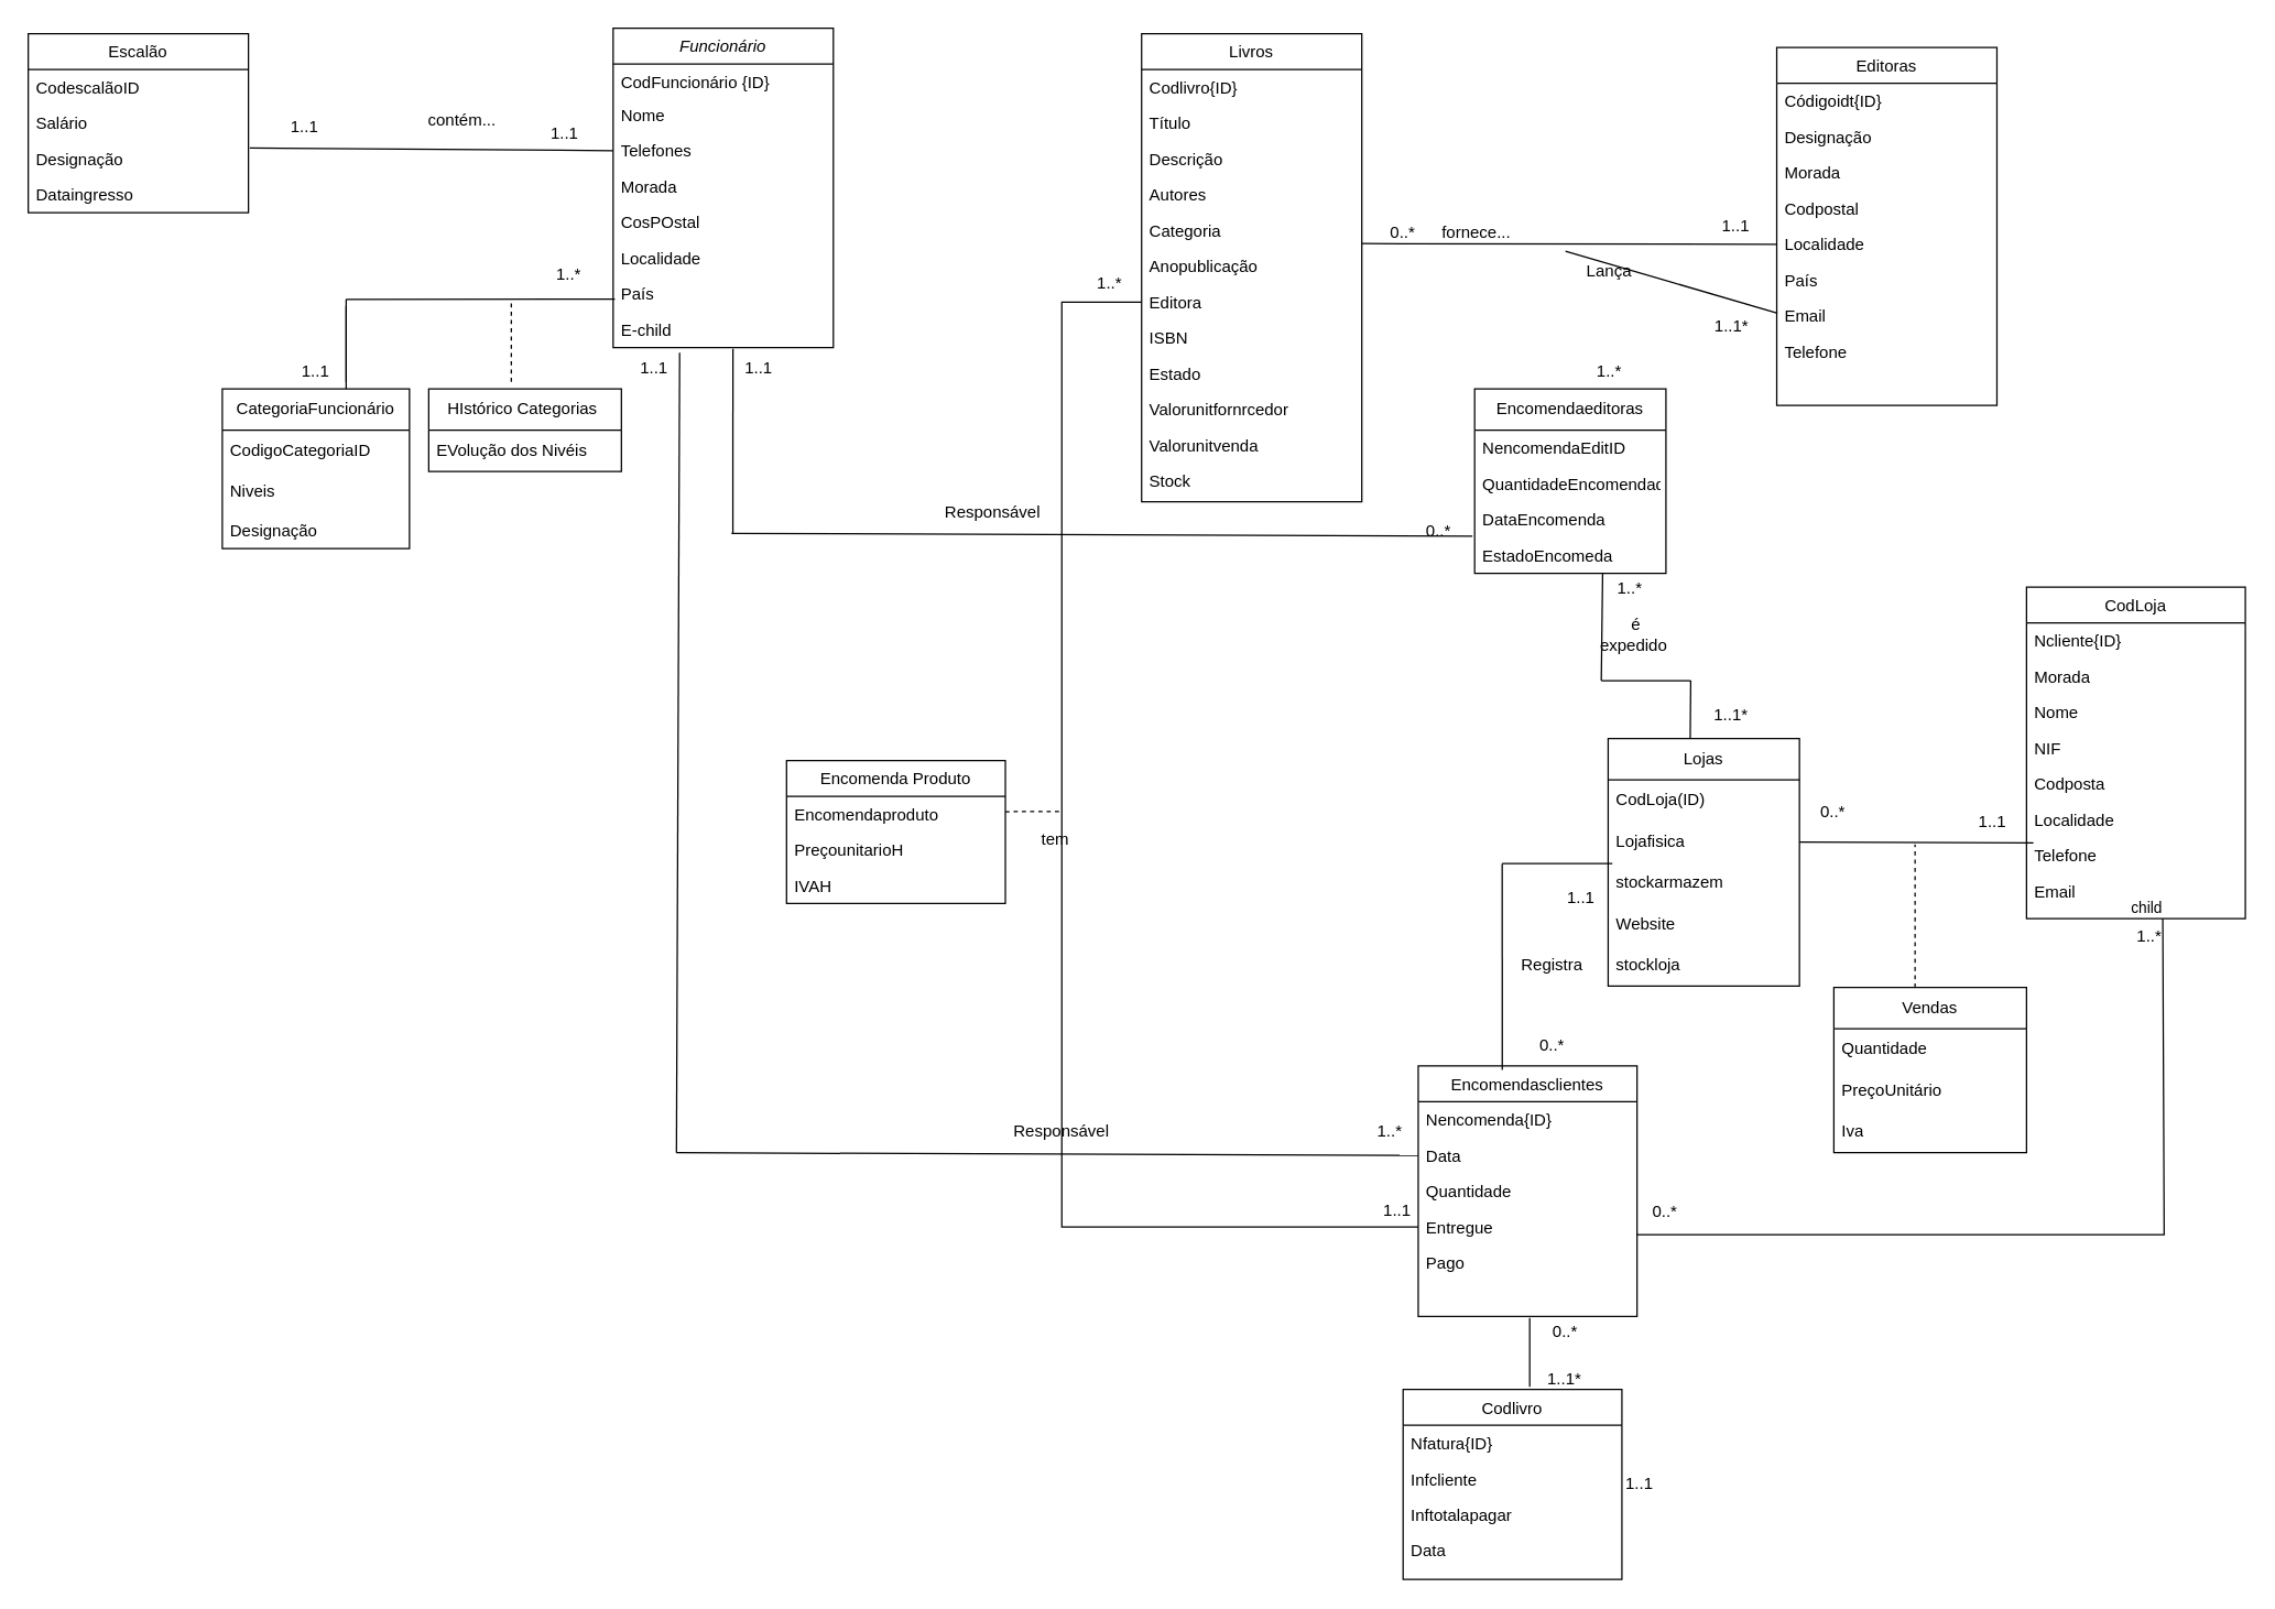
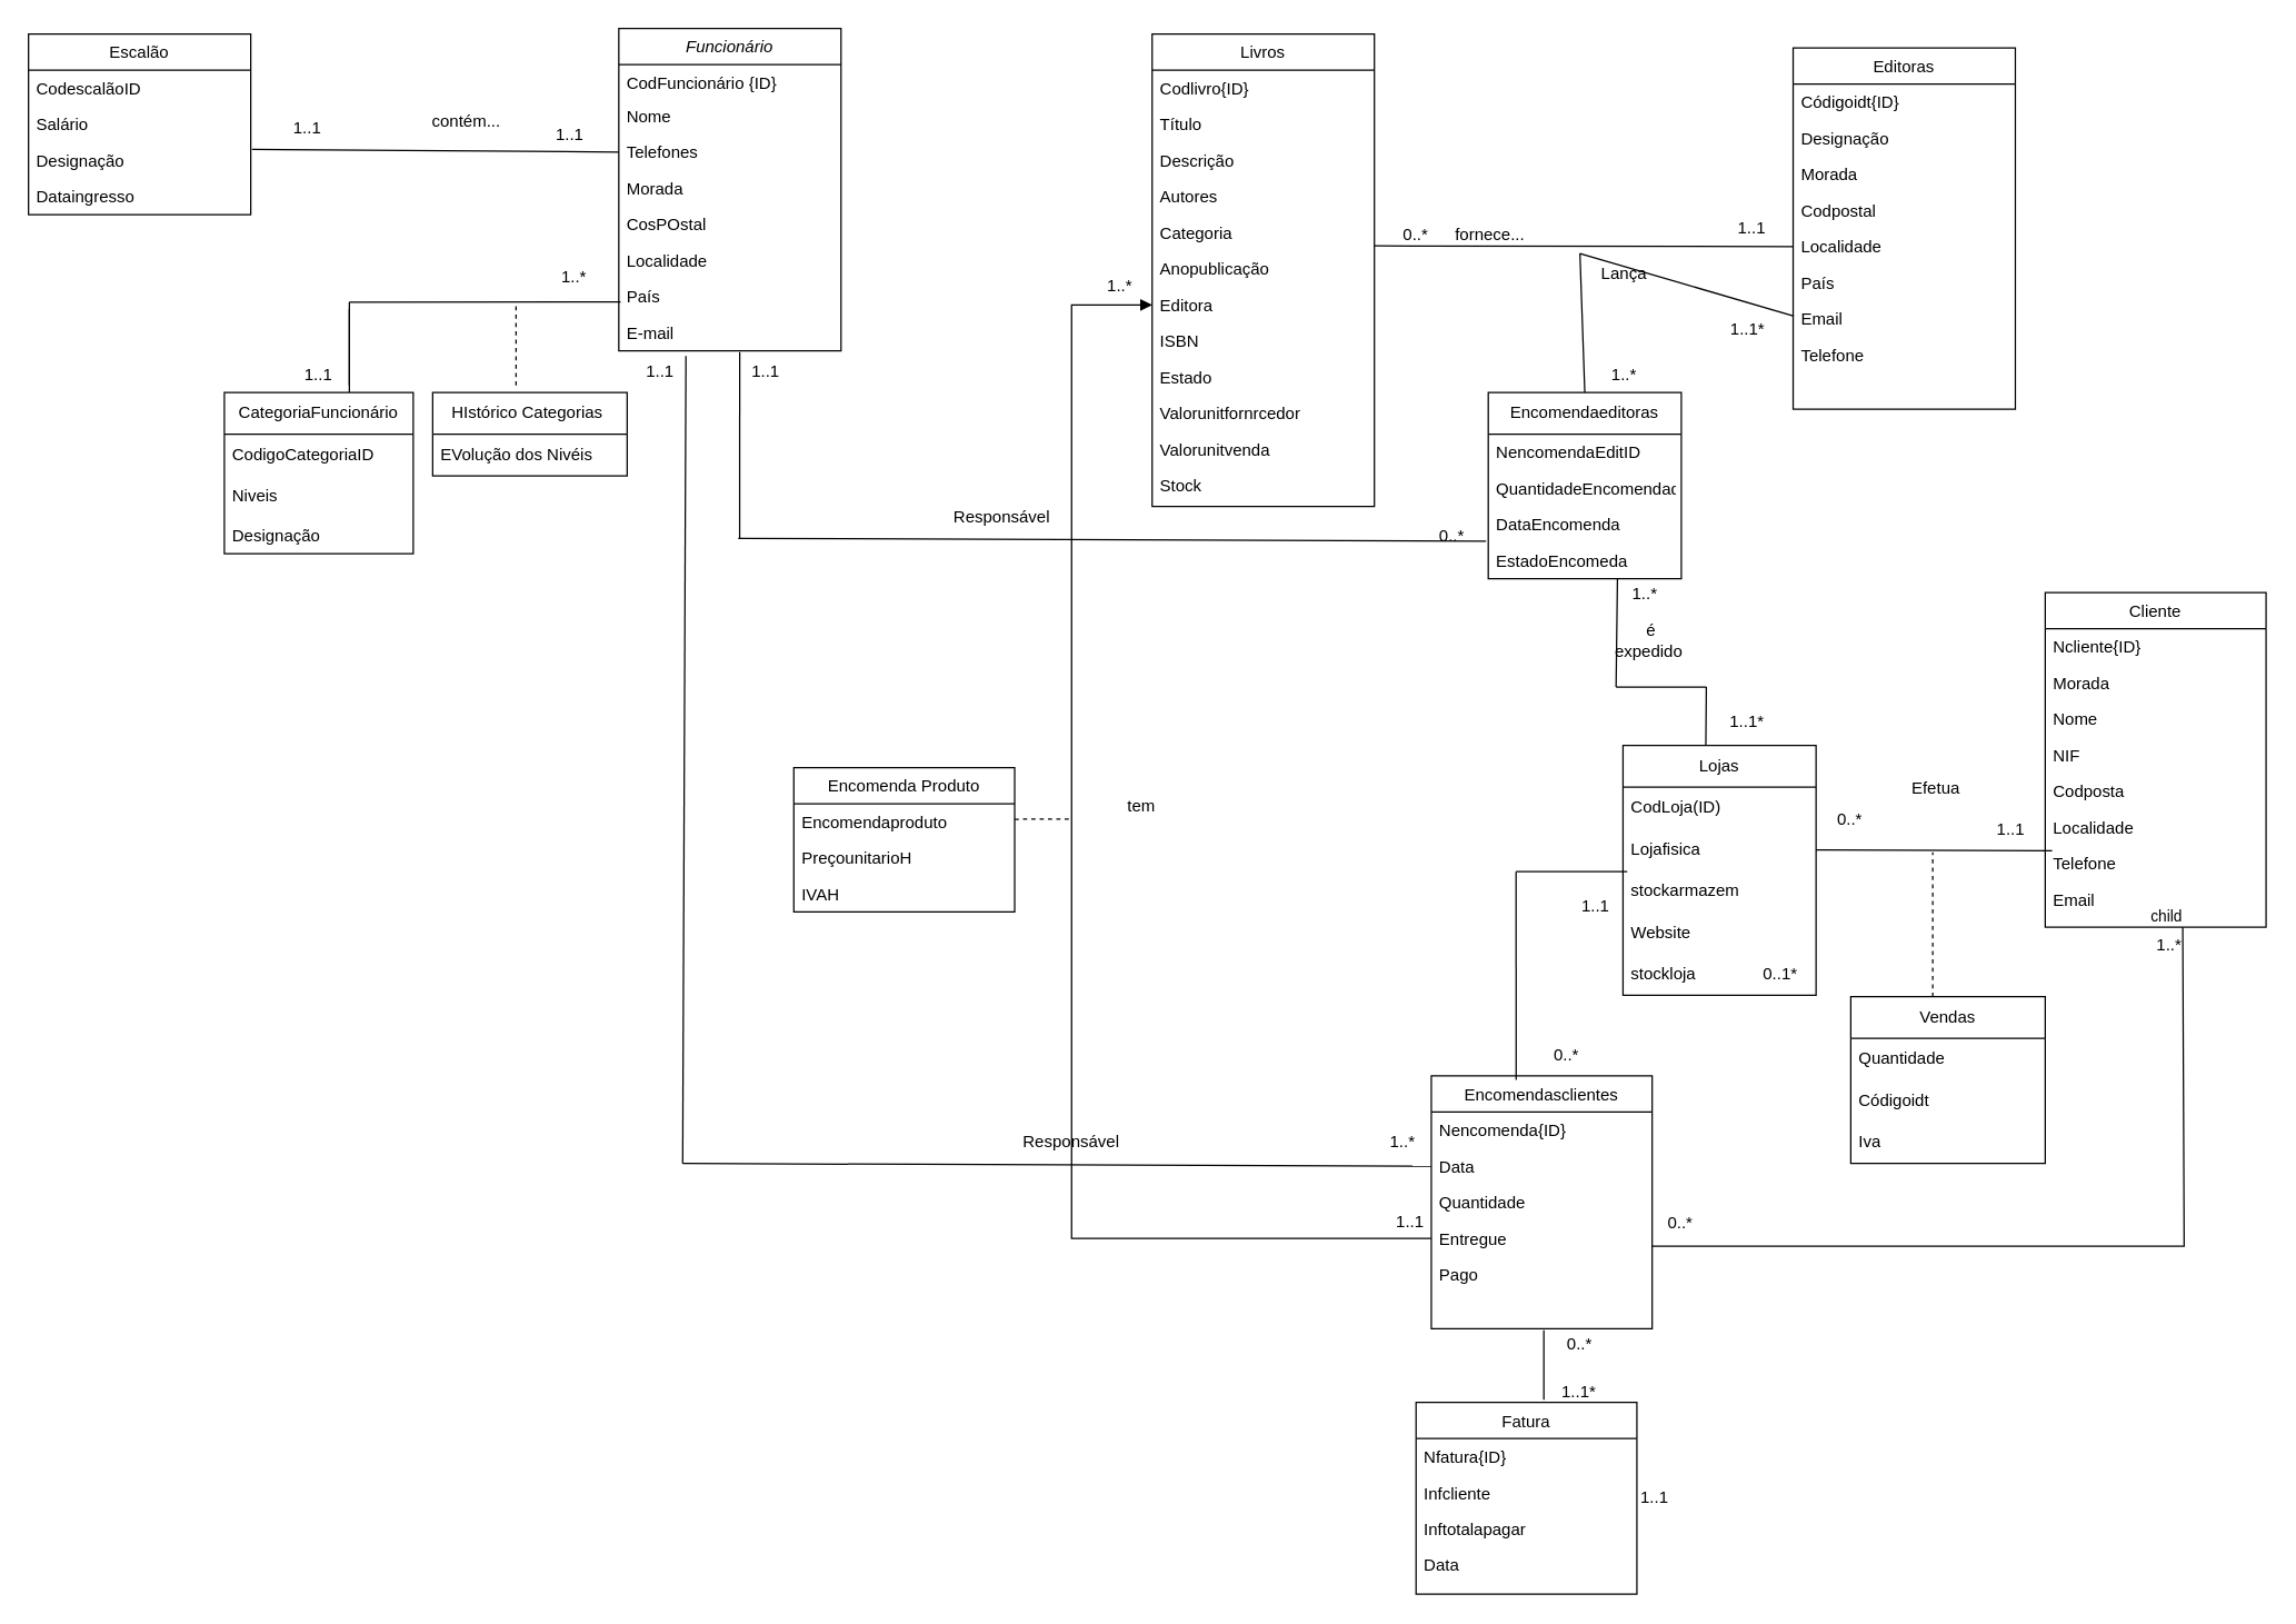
- <mxCell id="139" value="" style="endArrow=none;html=1;edgeStyle=orthogonalEdgeStyle;rounded=0;entryX=0;entryY=0.5;entryDx=0;entryDy=0;exitX=0;exitY=0.5;exitDx=0;exitDy=0;" parent="1" source="33" target="42" edge="1"><mxGeometry relative="1" as="geometry"><mxPoint x="721" y="527" as="sourcePoint" /><mxPoint x="731" y="237" as="targetPoint" /><Array as="points"><mxPoint x="771" y="891" /><mxPoint x="771" y="219" /></Array></mxGeometry></mxCell>
+ <mxCell id="139" value="" style="endArrow=block;html=1;edgeStyle=orthogonalEdgeStyle;rounded=0;entryX=0;entryY=0.5;entryDx=0;entryDy=0;exitX=0;exitY=0.5;exitDx=0;exitDy=0;" parent="1" source="33" target="42" edge="1"><mxGeometry relative="1" as="geometry"><mxPoint x="721" y="527" as="sourcePoint" /><mxPoint x="731" y="237" as="targetPoint" /><Array as="points"><mxPoint x="771" y="891" /><mxPoint x="771" y="219" /></Array></mxGeometry></mxCell>
+ <mxCell id="80" value="" style="endArrow=none;html=1;rounded=0;exitX=0.5;exitY=0;exitDx=0;exitDy=0;entryX=0;entryY=0;entryDx=0;entryDy=0;" parent="1" source="101" target="90" edge="1"><mxGeometry width="50" height="50" relative="1" as="geometry"><mxPoint x="1127" y="354" as="sourcePoint" /><mxPoint x="1137" y="284" as="targetPoint" /></mxGeometry></mxCell>
- <mxCell id="10" value="E-child" style="text;align=left;verticalAlign=top;spacingLeft=4;spacingRight=4;overflow=hidden;rotatable=0;points=[[0,0.5],[1,0.5]];portConstraint=eastwest;" parent="2" vertex="1"><mxGeometry y="206" width="160" height="26" as="geometry" /></mxCell>
+ <mxCell id="10" value="E-mail" style="text;align=left;verticalAlign=top;spacingLeft=4;spacingRight=4;overflow=hidden;rotatable=0;points=[[0,0.5],[1,0.5]];portConstraint=eastwest;" parent="2" vertex="1"><mxGeometry y="206" width="160" height="26" as="geometry" /></mxCell>
- <mxCell id="20" value="CodLoja" style="swimlane;fontStyle=0;align=center;verticalAlign=top;childLayout=stackLayout;horizontal=1;startSize=26;horizontalStack=0;resizeParent=1;resizeLast=0;collapsible=1;marginBottom=0;rounded=0;shadow=0;strokeWidth=1;" parent="1" vertex="1"><mxGeometry x="1472" y="426" width="159" height="241" as="geometry"><mxRectangle x="340" y="380" width="170" height="26" as="alternateBounds" /></mxGeometry></mxCell>
+ <mxCell id="20" value="Cliente" style="swimlane;fontStyle=0;align=center;verticalAlign=top;childLayout=stackLayout;horizontal=1;startSize=26;horizontalStack=0;resizeParent=1;resizeLast=0;collapsible=1;marginBottom=0;rounded=0;shadow=0;strokeWidth=1;" parent="1" vertex="1"><mxGeometry x="1472" y="426" width="159" height="241" as="geometry"><mxRectangle x="340" y="380" width="170" height="26" as="alternateBounds" /></mxGeometry></mxCell>
+ <mxCell id="93" value="Efetua" style="text;html=1;align=center;verticalAlign=middle;resizable=0;points=[];autosize=1;strokeColor=none;fillColor=none;" parent="1" vertex="1"><mxGeometry x="1363" y="552" width="60" height="30" as="geometry" /></mxCell>
- <mxCell id="140" value="tem" style="text;html=1;align=center;verticalAlign=middle;resizable=0;points=[];autosize=1;strokeColor=none;fillColor=none;" parent="1" vertex="1"><mxGeometry x="746" y="595" width="40" height="30" as="geometry" /></mxCell>
+ <mxCell id="140" value="tem" style="text;html=1;align=center;verticalAlign=middle;resizable=0;points=[];autosize=1;strokeColor=none;fillColor=none;" parent="1" vertex="1"><mxGeometry x="801" y="565" width="40" height="30" as="geometry" /></mxCell>
- <mxCell id="95" value="Registra&lt;br&gt;" style="text;html=1;strokeColor=none;fillColor=none;align=center;verticalAlign=middle;whiteSpace=wrap;rounded=0;" parent="1" vertex="1"><mxGeometry x="1097.5" y="686" width="59" height="30" as="geometry" /></mxCell>
+ <mxCell id="126" value="0..1*" style="text;html=1;align=center;verticalAlign=middle;resizable=0;points=[];autosize=1;strokeColor=none;fillColor=none;glass=1;" parent="1" vertex="1"><mxGeometry x="1256" y="686" width="50" height="30" as="geometry" /></mxCell>
- <mxCell id="132" value="PreçoUnitário" style="text;strokeColor=none;fillColor=none;align=left;verticalAlign=middle;spacingLeft=4;spacingRight=4;overflow=hidden;points=[[0,0.5],[1,0.5]];portConstraint=eastwest;rotatable=0;whiteSpace=wrap;html=1;" parent="130" vertex="1"><mxGeometry y="60" width="140" height="30" as="geometry" /></mxCell>
+ <mxCell id="132" value="Códigoidt" style="text;strokeColor=none;fillColor=none;align=left;verticalAlign=middle;spacingLeft=4;spacingRight=4;overflow=hidden;points=[[0,0.5],[1,0.5]];portConstraint=eastwest;rotatable=0;whiteSpace=wrap;html=1;" parent="130" vertex="1"><mxGeometry y="60" width="140" height="30" as="geometry" /></mxCell>
- <mxCell id="57" value="Codlivro" style="swimlane;fontStyle=0;align=center;verticalAlign=top;childLayout=stackLayout;horizontal=1;startSize=26;horizontalStack=0;resizeParent=1;resizeLast=0;collapsible=1;marginBottom=0;rounded=0;shadow=0;strokeWidth=1;" parent="1" vertex="1"><mxGeometry x="1019" y="1009" width="159" height="138" as="geometry"><mxRectangle x="340" y="380" width="170" height="26" as="alternateBounds" /></mxGeometry></mxCell>
+ <mxCell id="57" value="Fatura" style="swimlane;fontStyle=0;align=center;verticalAlign=top;childLayout=stackLayout;horizontal=1;startSize=26;horizontalStack=0;resizeParent=1;resizeLast=0;collapsible=1;marginBottom=0;rounded=0;shadow=0;strokeWidth=1;" parent="1" vertex="1"><mxGeometry x="1019" y="1009" width="159" height="138" as="geometry"><mxRectangle x="340" y="380" width="170" height="26" as="alternateBounds" /></mxGeometry></mxCell>
